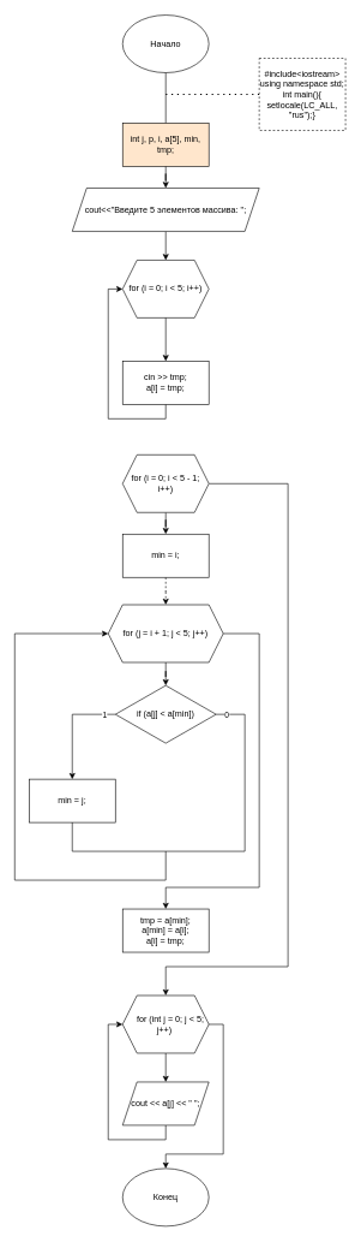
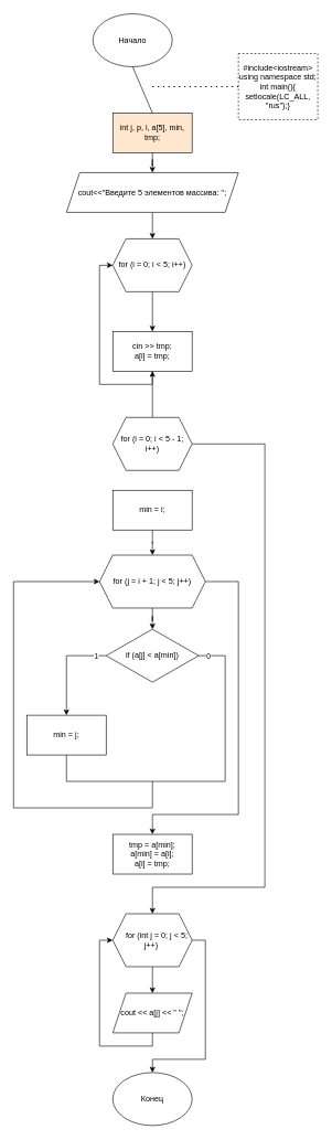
- <mxCell id="2" value="Начало" style="ellipse;whiteSpace=wrap;html=1;" vertex="1" parent="1"><mxGeometry x="170" y="20" width="120" height="80" as="geometry" /></mxCell>
+ <mxCell id="2" value="Начало" style="ellipse;whiteSpace=wrap;html=1;" vertex="1" parent="1"><mxGeometry x="140" y="20" width="120" height="80" as="geometry" /></mxCell>
- <mxCell id="12" style="edgeStyle=orthogonalEdgeStyle;rounded=0;orthogonalLoop=1;jettySize=auto;html=1;entryX=0.5;entryY=0;entryDx=0;entryDy=0;" edge="1" parent="1" source="14" target="16"><mxGeometry relative="1" as="geometry" /></mxCell>
+ <mxCell id="12" style="edgeStyle=orthogonalEdgeStyle;rounded=0;orthogonalLoop=1;jettySize=auto;html=1;" edge="1" parent="1" source="14" target="18"><mxGeometry relative="1" as="geometry" /></mxCell>
- <mxCell id="15" style="edgeStyle=orthogonalEdgeStyle;rounded=0;orthogonalLoop=1;jettySize=auto;html=1;entryX=0.5;entryY=0;entryDx=0;entryDy=0;dashed=1;" edge="1" parent="1" source="16" target="21"><mxGeometry relative="1" as="geometry" /></mxCell>
+ <mxCell id="15" style="edgeStyle=orthogonalEdgeStyle;rounded=0;orthogonalLoop=1;jettySize=auto;html=1;entryX=0.5;entryY=0;entryDx=0;entryDy=0;" edge="1" parent="1" source="16" target="21"><mxGeometry relative="1" as="geometry" /></mxCell>
